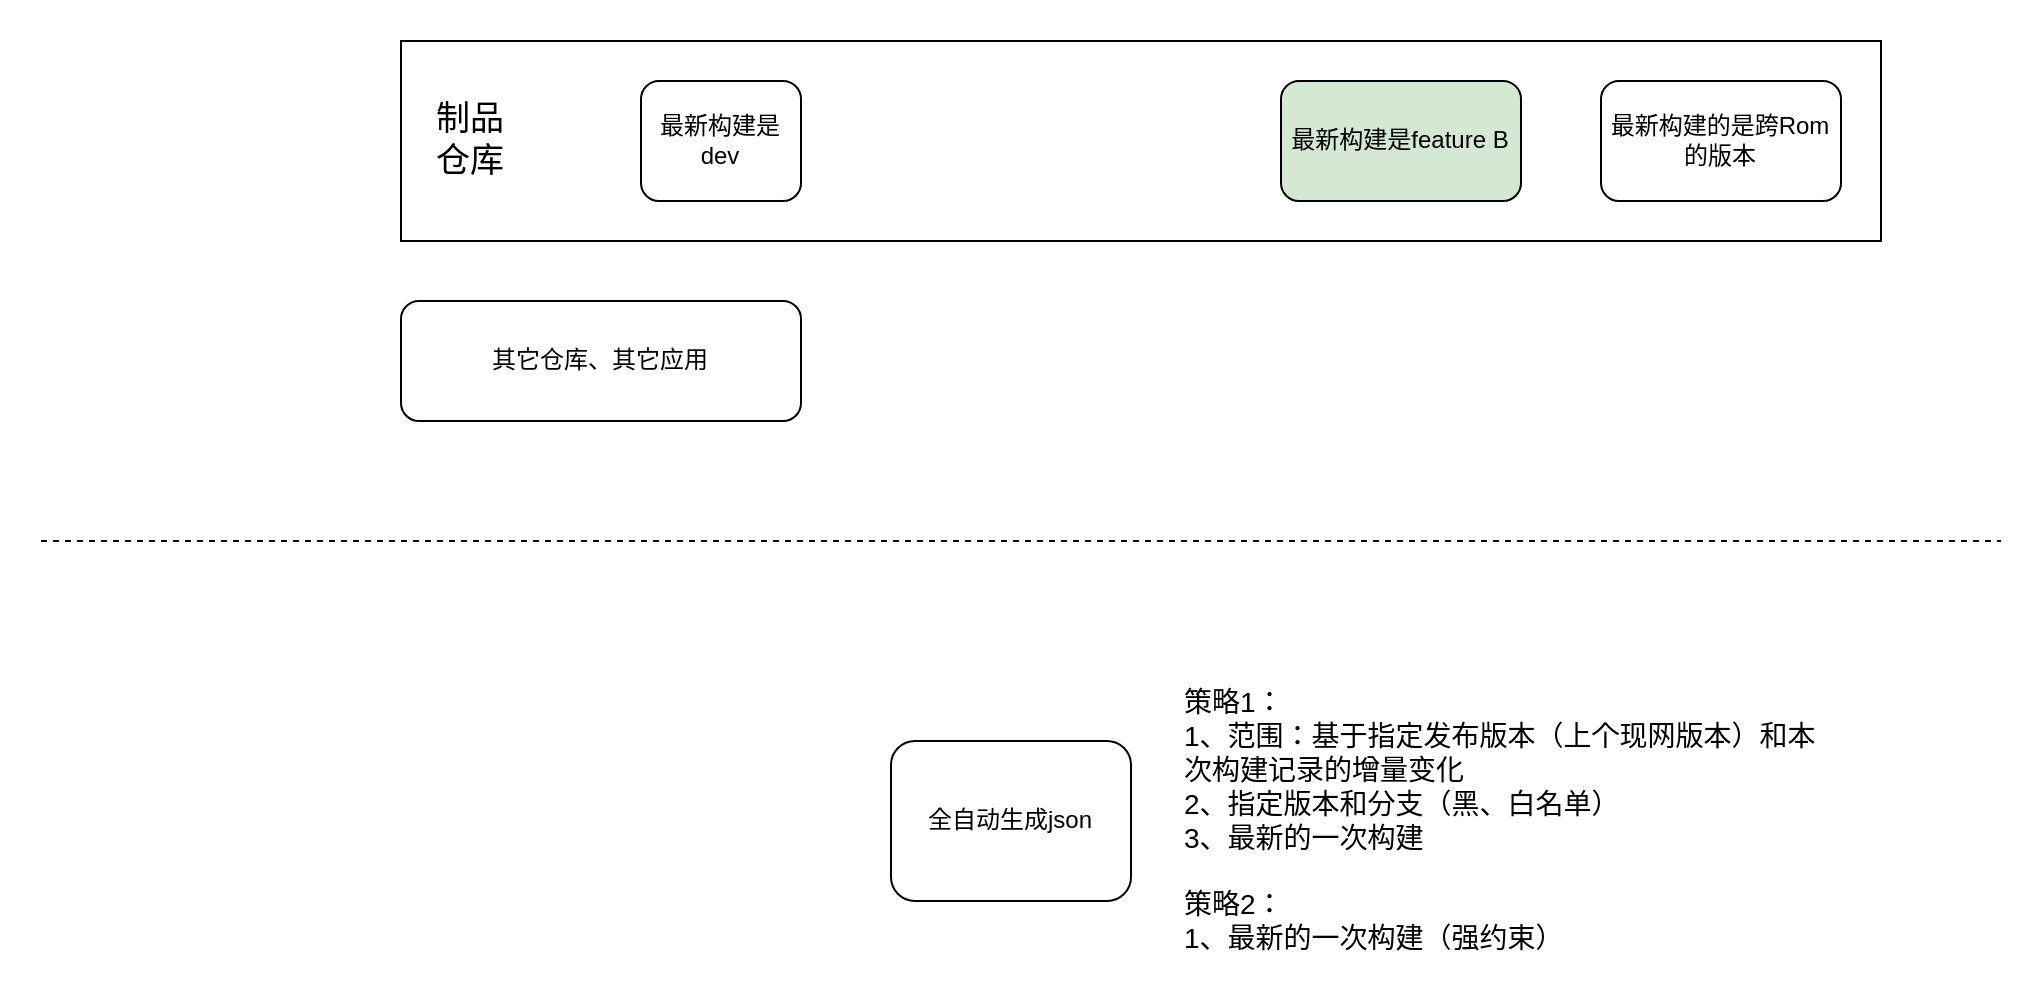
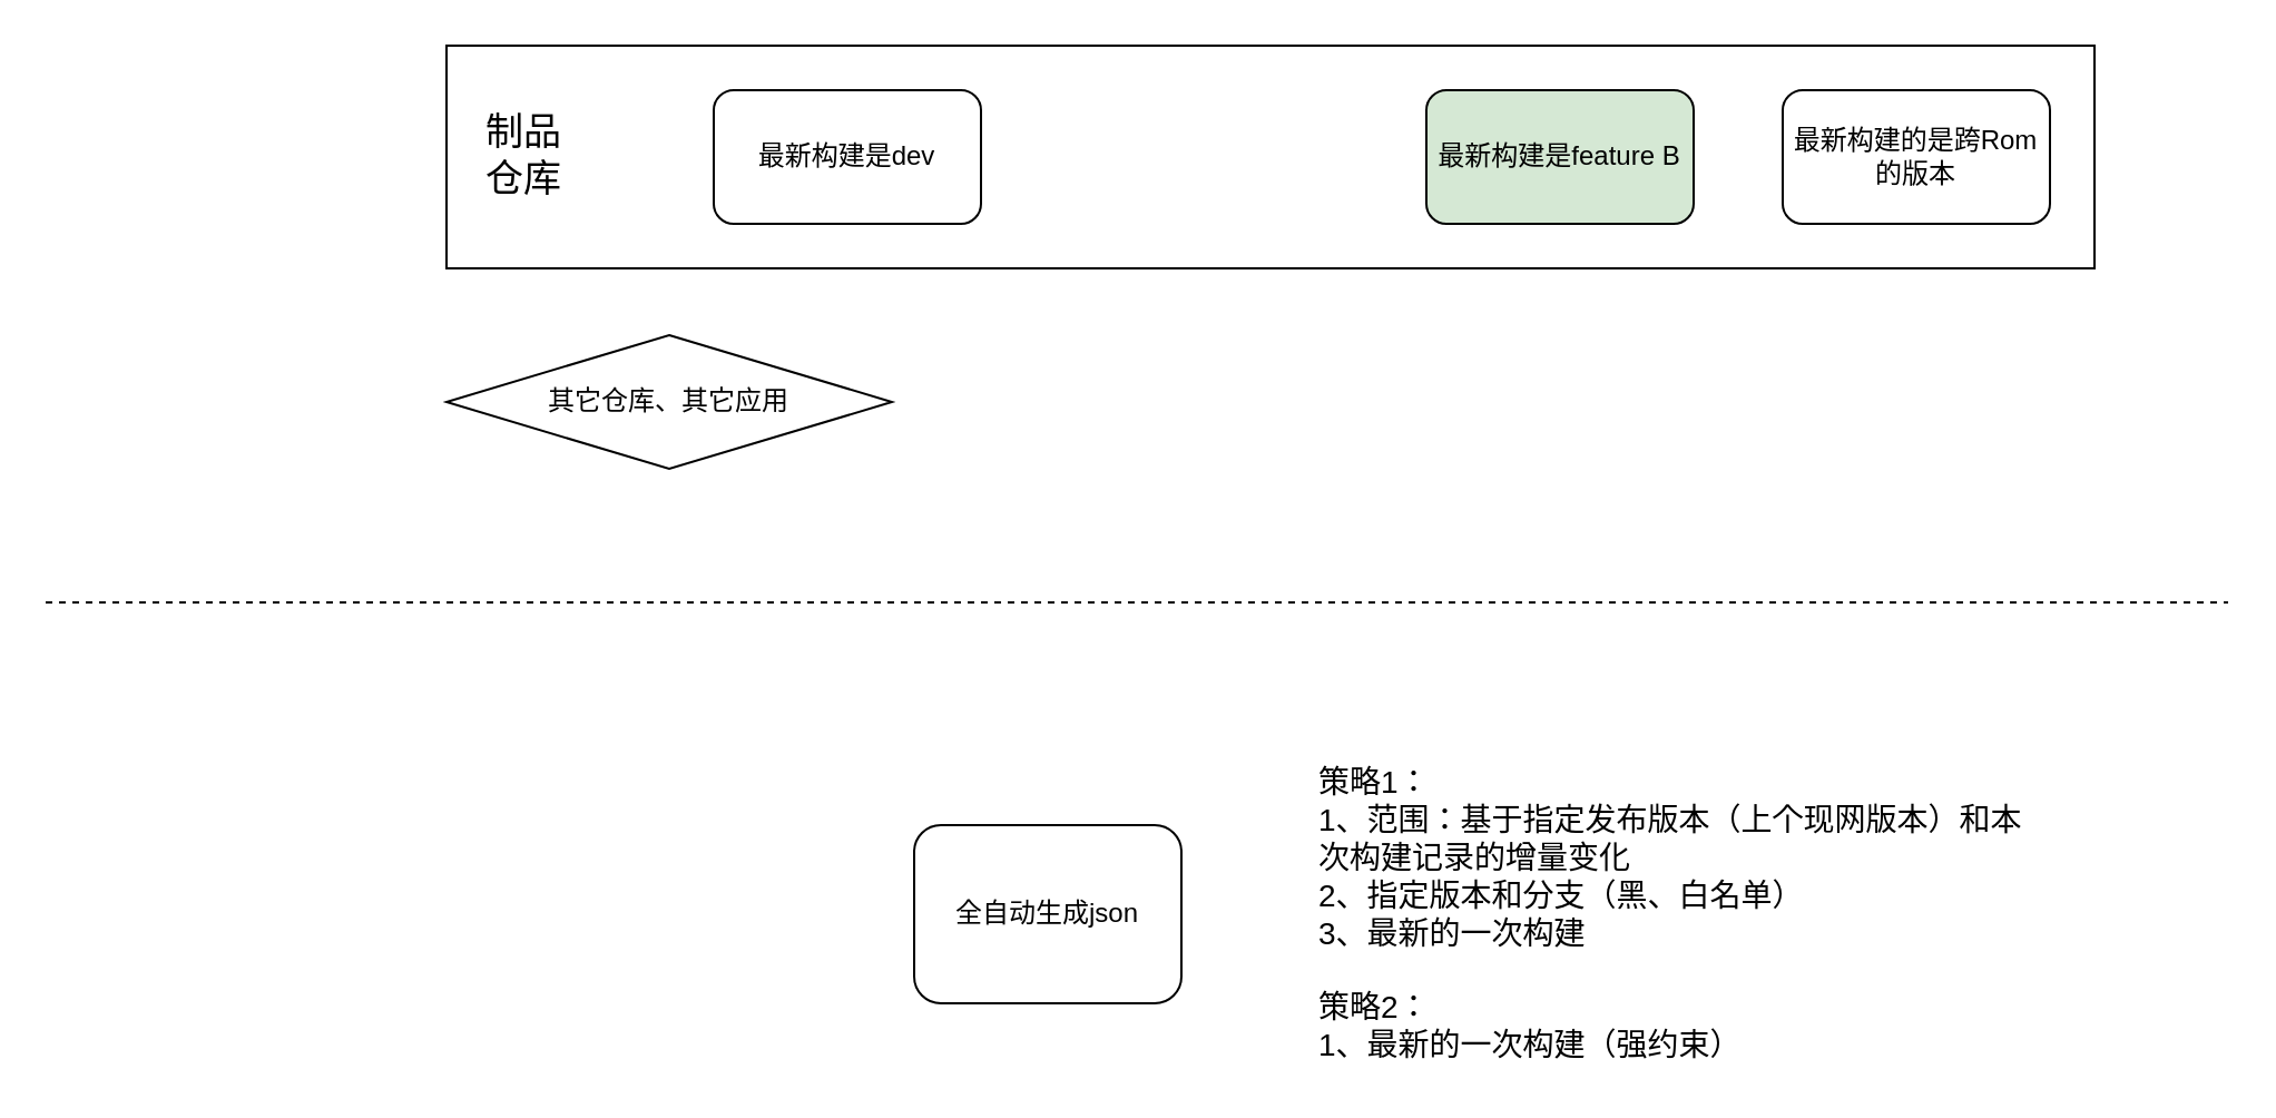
- <mxCell id="3" value="最新构建是dev" style="rounded=1;whiteSpace=wrap;html=1;" parent="1" vertex="1"><mxGeometry x="320" y="40" width="80" height="60" as="geometry" /></mxCell>
+ <mxCell id="3" value="最新构建是dev" style="rounded=1;whiteSpace=wrap;html=1;" parent="1" vertex="1"><mxGeometry x="320" y="40" width="120" height="60" as="geometry" /></mxCell>
- <mxCell id="10" value="其它仓库、其它应用" style="rounded=1;whiteSpace=wrap;html=1;" vertex="1" parent="1"><mxGeometry x="200" y="150" width="200" height="60" as="geometry" /></mxCell>
+ <mxCell id="10" value="其它仓库、其它应用" style="rhombus;whiteSpace=wrap;html=1;" vertex="1" parent="1"><mxGeometry x="200" y="150" width="200" height="60" as="geometry" /></mxCell>
- <mxCell id="5" value="全自动生成json" style="rounded=1;whiteSpace=wrap;html=1;" parent="1" vertex="1"><mxGeometry x="445" y="370" width="120" height="80" as="geometry" /></mxCell>
+ <mxCell id="5" value="全自动生成json" style="rounded=1;whiteSpace=wrap;html=1;" parent="1" vertex="1"><mxGeometry x="410" y="370" width="120" height="80" as="geometry" /></mxCell>
